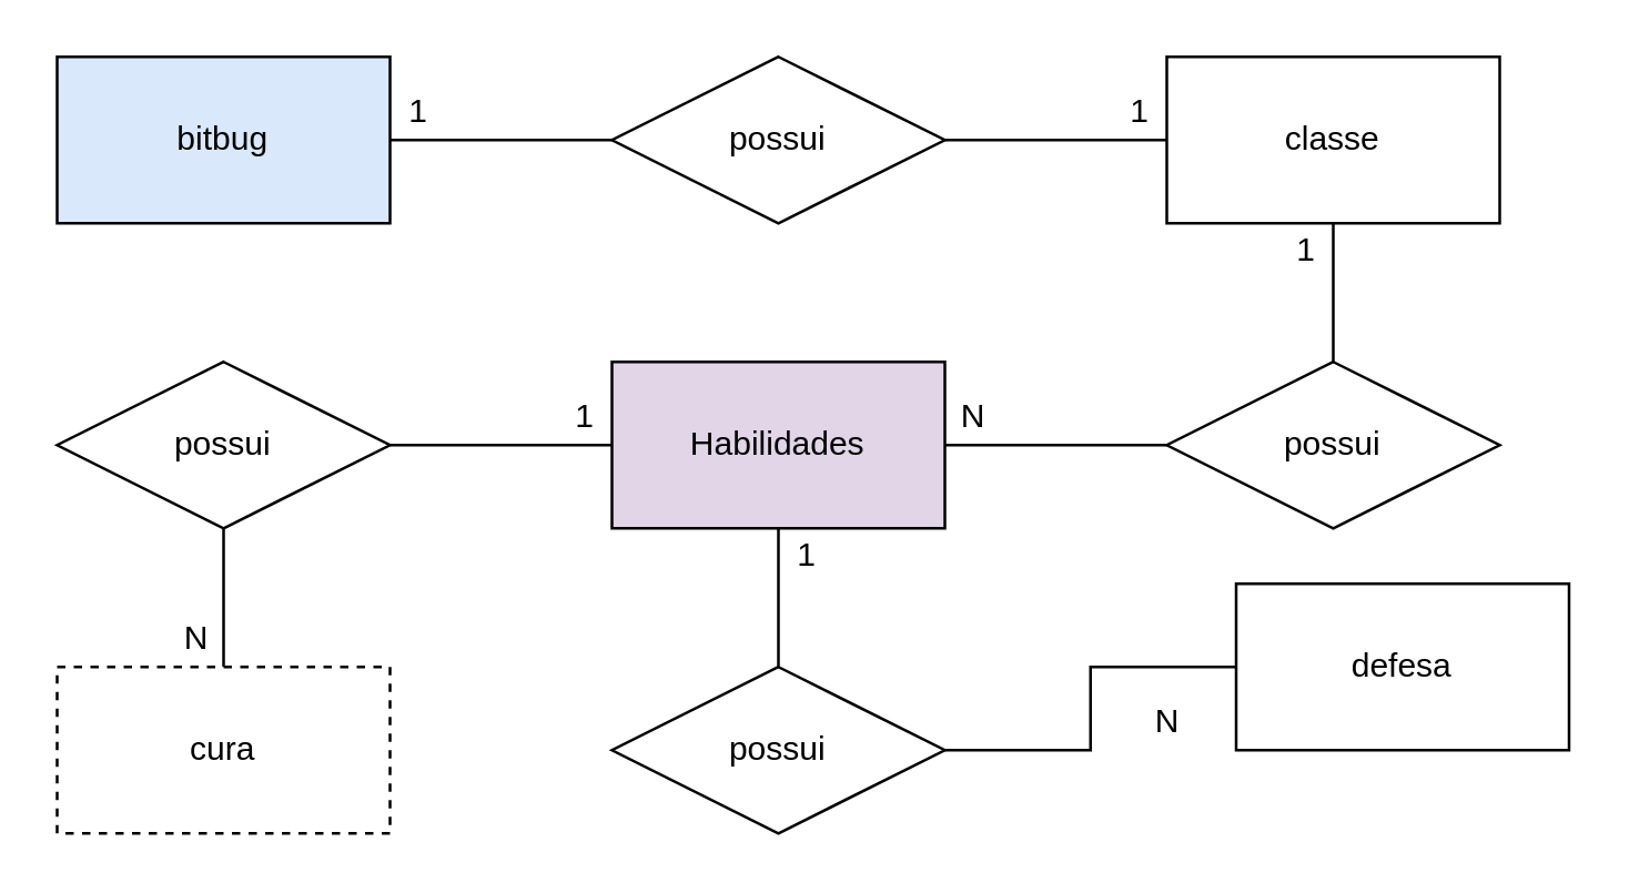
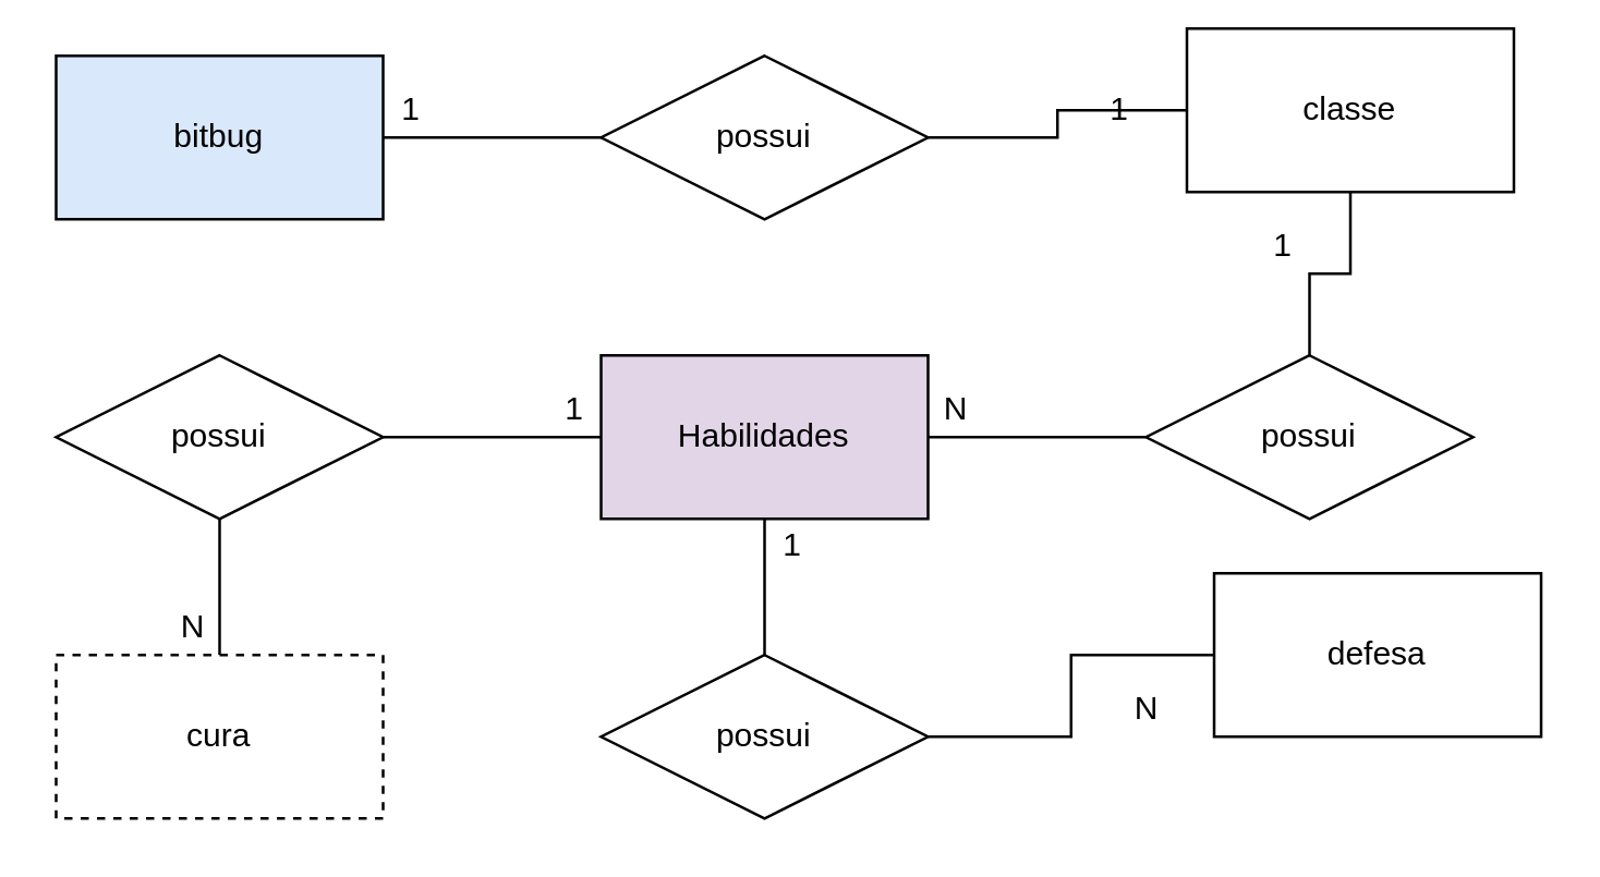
- <mxCell id="6" value="classe" style="rounded=0;whiteSpace=wrap;html=1;" vertex="1" parent="1"><mxGeometry x="420" y="20" width="120" height="60" as="geometry" /></mxCell>
+ <mxCell id="6" value="classe" style="rounded=0;whiteSpace=wrap;html=1;" vertex="1" parent="1"><mxGeometry x="435" y="10" width="120" height="60" as="geometry" /></mxCell>
